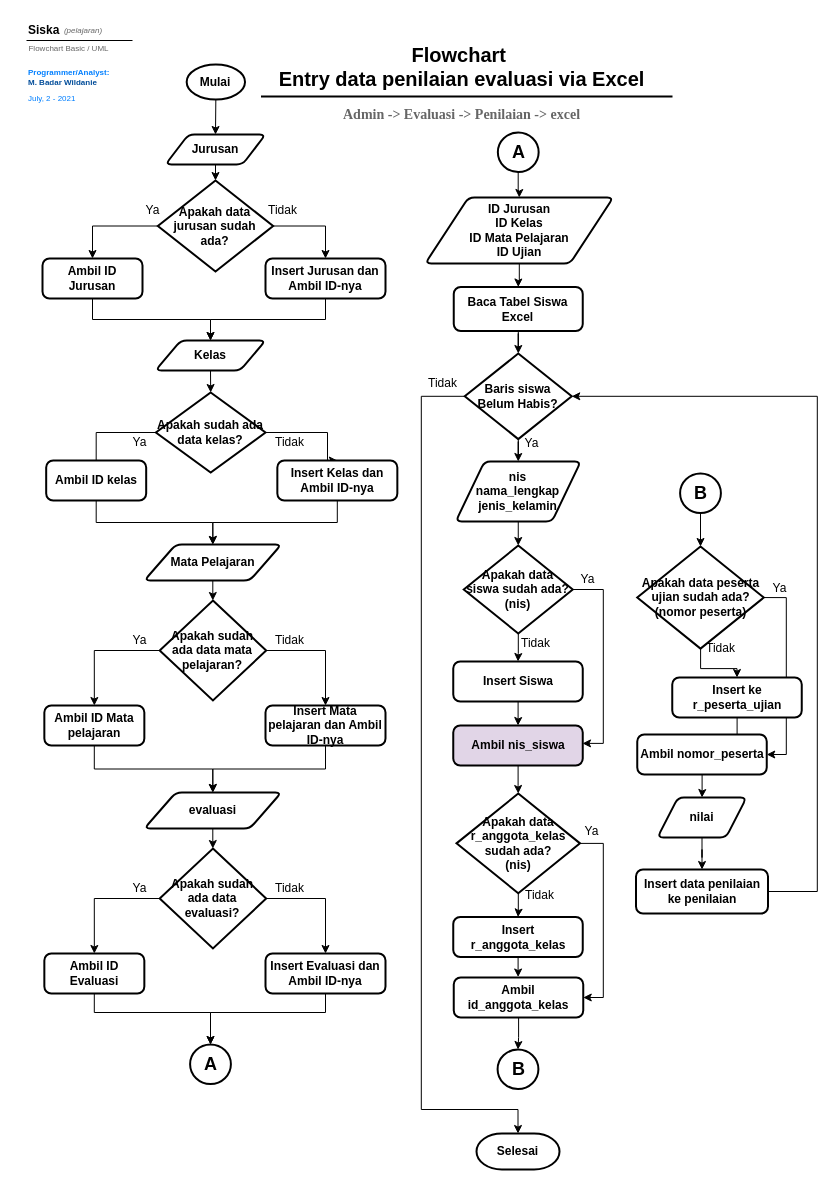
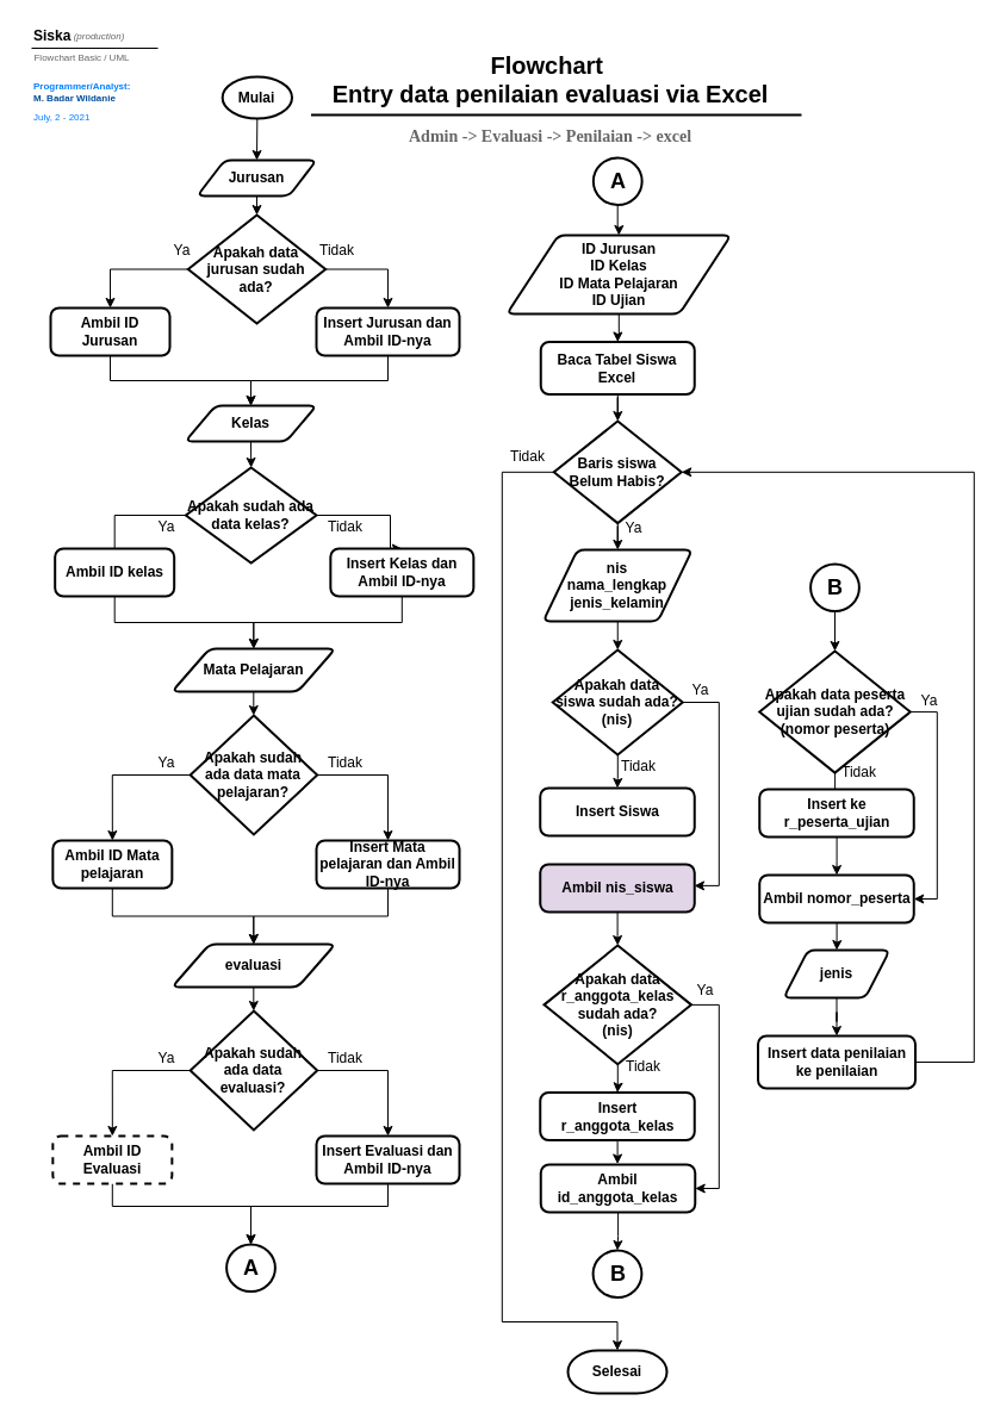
- <mxCell id="101" value="&lt;i style=&quot;font-size: 8px;&quot;&gt;&lt;font style=&quot;font-size: 8px;&quot;&gt;(pelajaran)&lt;/font&gt;&lt;/i&gt;" style="text;html=1;strokeColor=none;fillColor=none;align=center;verticalAlign=middle;whiteSpace=wrap;rounded=0;fontSize=8;fontColor=#666666;" parent="1" vertex="1"><mxGeometry x="63" y="20" width="40" height="20" as="geometry" /></mxCell>
+ <mxCell id="101" value="&lt;i style=&quot;font-size: 8px;&quot;&gt;&lt;font style=&quot;font-size: 8px;&quot;&gt;(production)&lt;/font&gt;&lt;/i&gt;" style="text;html=1;strokeColor=none;fillColor=none;align=center;verticalAlign=middle;whiteSpace=wrap;rounded=0;fontSize=8;fontColor=#666666;" parent="1" vertex="1"><mxGeometry x="63" y="20" width="40" height="20" as="geometry" /></mxCell>
- <mxCell id="72" value="Insert ke r_peserta_ujian" style="rounded=1;whiteSpace=wrap;html=1;absoluteArcSize=1;arcSize=14;strokeWidth=2;fontSize=12;align=center;fontStyle=1" parent="1" vertex="1"><mxGeometry x="671.75" y="677" width="129.5" height="40" as="geometry" /></mxCell>
+ <mxCell id="72" value="Insert ke r_peserta_ujian" style="rounded=1;whiteSpace=wrap;html=1;absoluteArcSize=1;arcSize=14;strokeWidth=2;fontSize=12;align=center;fontStyle=1" parent="1" vertex="1"><mxGeometry x="636.75" y="662" width="129.5" height="40" as="geometry" /></mxCell>
- <mxCell id="52" style="edgeStyle=orthogonalEdgeStyle;rounded=0;orthogonalLoop=1;jettySize=auto;html=1;entryX=0.5;entryY=0;entryDx=0;entryDy=0;fontSize=12;" parent="1" source="53" target="85" edge="1"><mxGeometry relative="1" as="geometry" /></mxCell>
- <mxCell id="94" value="&lt;b&gt;nilai&lt;/b&gt;" style="shape=parallelogram;html=1;strokeWidth=2;perimeter=parallelogramPerimeter;whiteSpace=wrap;rounded=1;arcSize=12;size=0.23;" parent="1" vertex="1"><mxGeometry x="657" y="797" width="89" height="40" as="geometry" /></mxCell>
+ <mxCell id="94" value="&lt;b&gt;jenis&lt;/b&gt;" style="shape=parallelogram;html=1;strokeWidth=2;perimeter=parallelogramPerimeter;whiteSpace=wrap;rounded=1;arcSize=12;size=0.23;" parent="1" vertex="1"><mxGeometry x="657" y="797" width="89" height="40" as="geometry" /></mxCell>
- <mxCell id="61" value="&lt;b&gt;Ambil ID Evaluasi&lt;/b&gt;" style="rounded=1;whiteSpace=wrap;html=1;absoluteArcSize=1;arcSize=14;strokeWidth=2;fontSize=12;" parent="1" vertex="1"><mxGeometry x="43.84" y="953" width="100" height="40" as="geometry" /></mxCell>
+ <mxCell id="61" value="&lt;b&gt;Ambil ID Evaluasi&lt;/b&gt;" style="rounded=1;whiteSpace=wrap;html=1;absoluteArcSize=1;arcSize=14;strokeWidth=2;fontSize=12;dashed=1;" parent="1" vertex="1"><mxGeometry x="43.84" y="953" width="100" height="40" as="geometry" /></mxCell>
